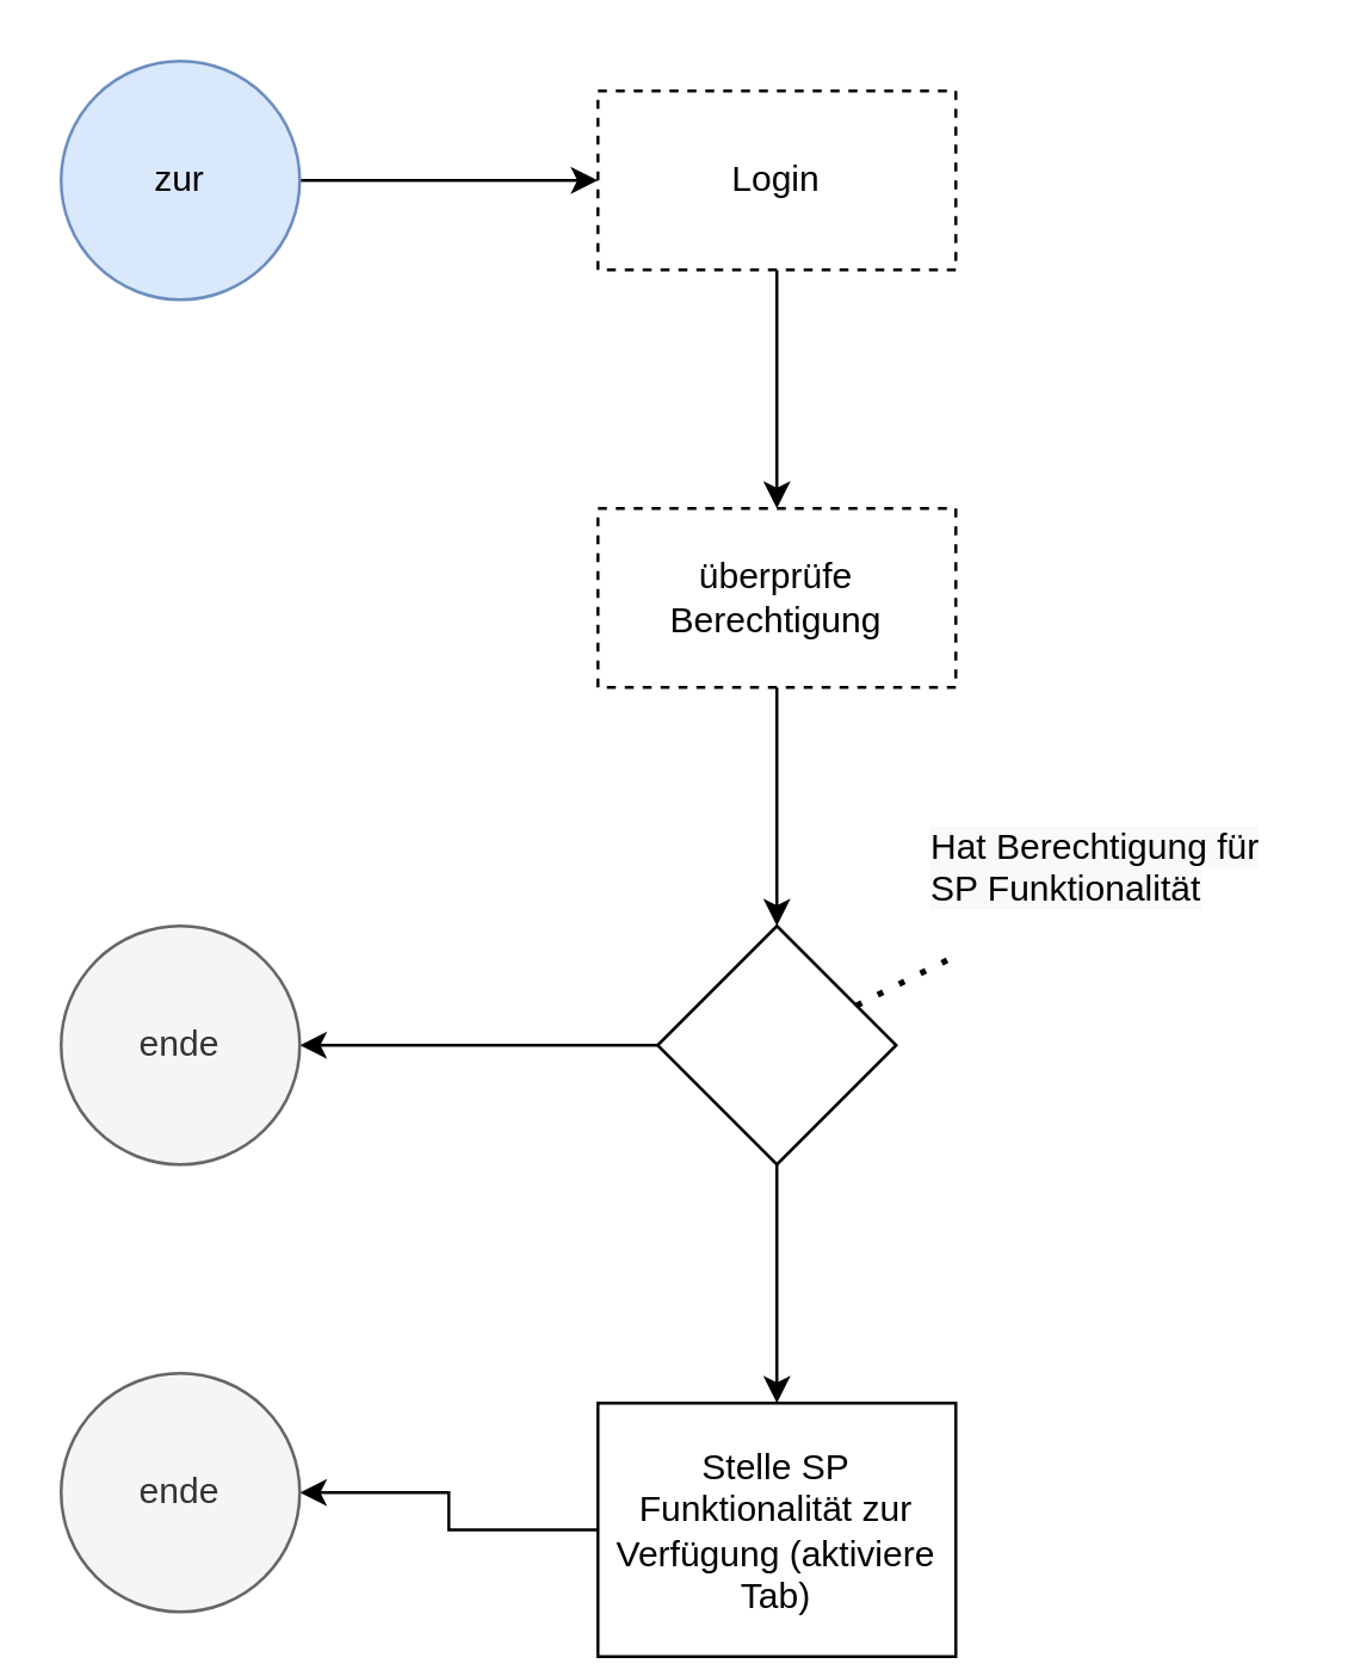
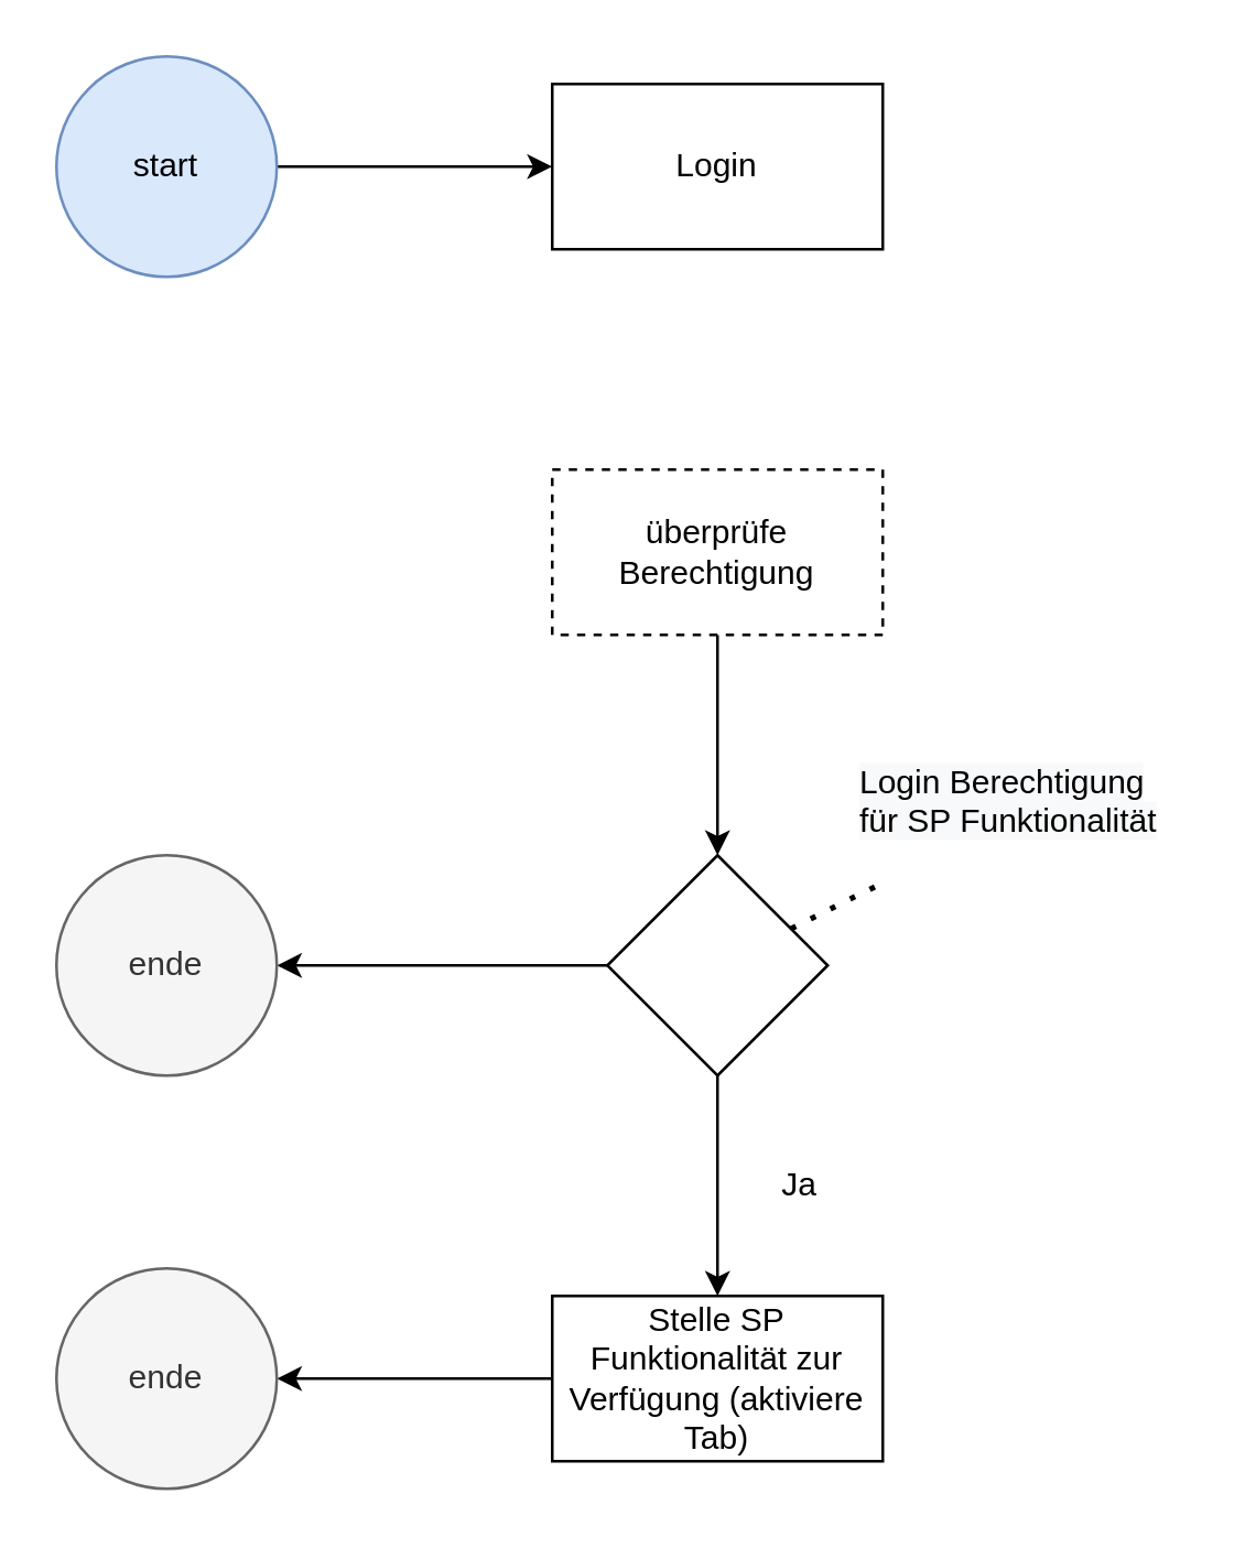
- <mxCell id="13" value="zur" style="ellipse;whiteSpace=wrap;html=1;aspect=fixed;fillColor=#dae8fc;strokeColor=#6c8ebf;" vertex="1" parent="1"><mxGeometry x="20" y="20" width="80" height="80" as="geometry" /></mxCell>
+ <mxCell id="13" value="start" style="ellipse;whiteSpace=wrap;html=1;aspect=fixed;fillColor=#dae8fc;strokeColor=#6c8ebf;" vertex="1" parent="1"><mxGeometry x="20" y="20" width="80" height="80" as="geometry" /></mxCell>
- <mxCell id="17" value="Login" style="whiteSpace=wrap;html=1;dashed=1;" vertex="1" parent="1"><mxGeometry x="200" y="30" width="120" height="60" as="geometry" /></mxCell>
+ <mxCell id="17" value="Login" style="whiteSpace=wrap;html=1;" vertex="1" parent="1"><mxGeometry x="200" y="30" width="120" height="60" as="geometry" /></mxCell>
- <mxCell id="16" value="" style="edgeStyle=orthogonalEdgeStyle;rounded=0;orthogonalLoop=1;jettySize=auto;html=1;" edge="1" parent="1" source="17" target="3"><mxGeometry relative="1" as="geometry" /></mxCell>
- <mxCell id="14" value="&lt;span style=&quot;color: rgb(0, 0, 0); font-family: helvetica; font-size: 12px; font-style: normal; font-weight: 400; letter-spacing: normal; text-align: center; text-indent: 0px; text-transform: none; word-spacing: 0px; background-color: rgb(248, 249, 250); display: inline; float: none;&quot;&gt;Hat Berechtigung für SP Funktionalität&lt;/span&gt;" style="text;whiteSpace=wrap;html=1;" vertex="1" parent="1"><mxGeometry x="310" y="270" width="120" height="50" as="geometry" /></mxCell>
+ <mxCell id="14" value="&lt;span style=&quot;color: rgb(0, 0, 0); font-family: helvetica; font-size: 12px; font-style: normal; font-weight: 400; letter-spacing: normal; text-align: center; text-indent: 0px; text-transform: none; word-spacing: 0px; background-color: rgb(248, 249, 250); display: inline; float: none;&quot;&gt;Login Berechtigung für SP Funktionalität&lt;/span&gt;" style="text;whiteSpace=wrap;html=1;" vertex="1" parent="1"><mxGeometry x="310" y="270" width="120" height="50" as="geometry" /></mxCell>
+ <mxCell id="10" value="Ja" style="text;html=1;strokeColor=none;fillColor=none;align=center;verticalAlign=middle;whiteSpace=wrap;rounded=0;" vertex="1" parent="1"><mxGeometry x="270" y="420" width="40" height="20" as="geometry" /></mxCell>
- <mxCell id="9" value="Stelle SP Funktionalität zur Verfügung (aktiviere Tab)" style="rounded=0;whiteSpace=wrap;html=1;" vertex="1" parent="1"><mxGeometry x="200" y="470" width="120" height="85" as="geometry" /></mxCell>
+ <mxCell id="9" value="Stelle SP Funktionalität zur Verfügung (aktiviere Tab)" style="rounded=0;whiteSpace=wrap;html=1;" vertex="1" parent="1"><mxGeometry x="200" y="470" width="120" height="60" as="geometry" /></mxCell>
